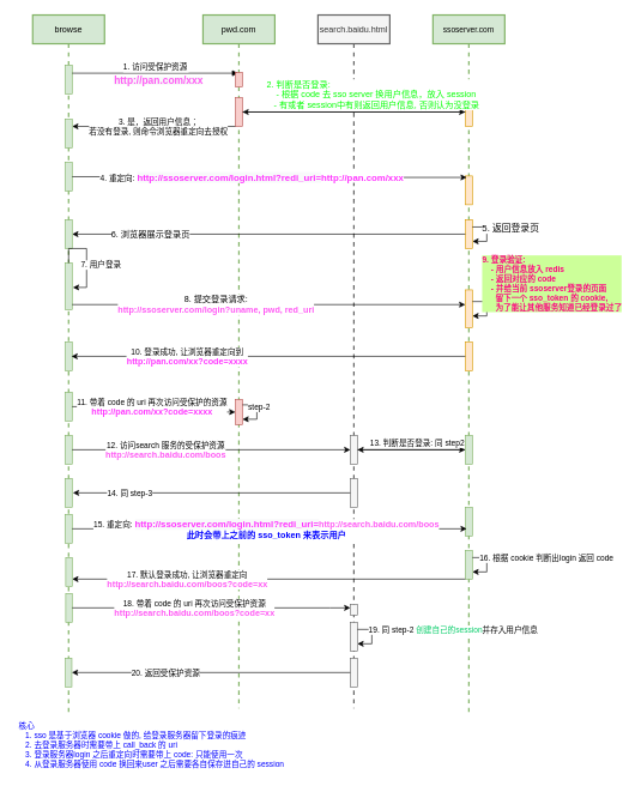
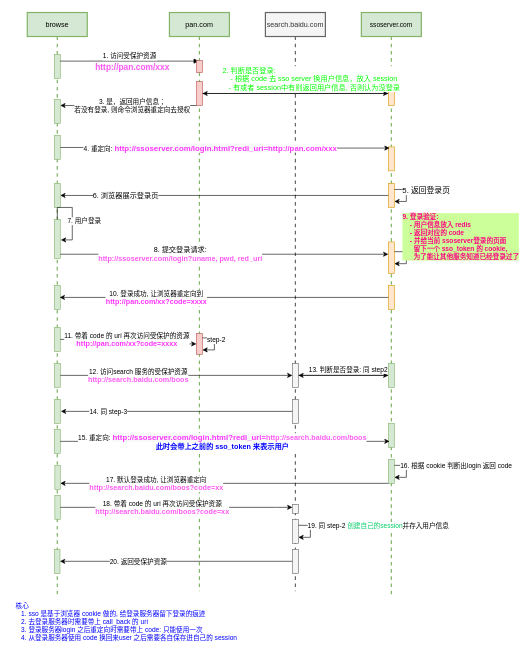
- <mxCell id="17" value="pwd.com" style="shape=umlLifeline;perimeter=lifelinePerimeter;container=1;collapsible=0;recursiveResize=0;rounded=0;shadow=0;strokeWidth=2;fillColor=#d5e8d4;strokeColor=#82b366;" vertex="1" parent="1"><mxGeometry x="282" y="20" width="100" height="965" as="geometry" /></mxCell>
+ <mxCell id="17" value="pan.com" style="shape=umlLifeline;perimeter=lifelinePerimeter;container=1;collapsible=0;recursiveResize=0;rounded=0;shadow=0;strokeWidth=2;fillColor=#d5e8d4;strokeColor=#82b366;" vertex="1" parent="1"><mxGeometry x="282" y="20" width="100" height="965" as="geometry" /></mxCell>
- <mxCell id="24" value="search.baidu.html" style="shape=umlLifeline;perimeter=lifelinePerimeter;container=1;collapsible=0;recursiveResize=0;rounded=0;shadow=0;strokeWidth=2;fillColor=#f5f5f5;strokeColor=#666666;fontColor=#333333;" vertex="1" parent="1"><mxGeometry x="442" y="20" width="100" height="965" as="geometry" /></mxCell>
+ <mxCell id="24" value="search.baidu.com" style="shape=umlLifeline;perimeter=lifelinePerimeter;container=1;collapsible=0;recursiveResize=0;rounded=0;shadow=0;strokeWidth=2;fillColor=#f5f5f5;strokeColor=#666666;fontColor=#333333;" vertex="1" parent="1"><mxGeometry x="442" y="20" width="100" height="965" as="geometry" /></mxCell>
